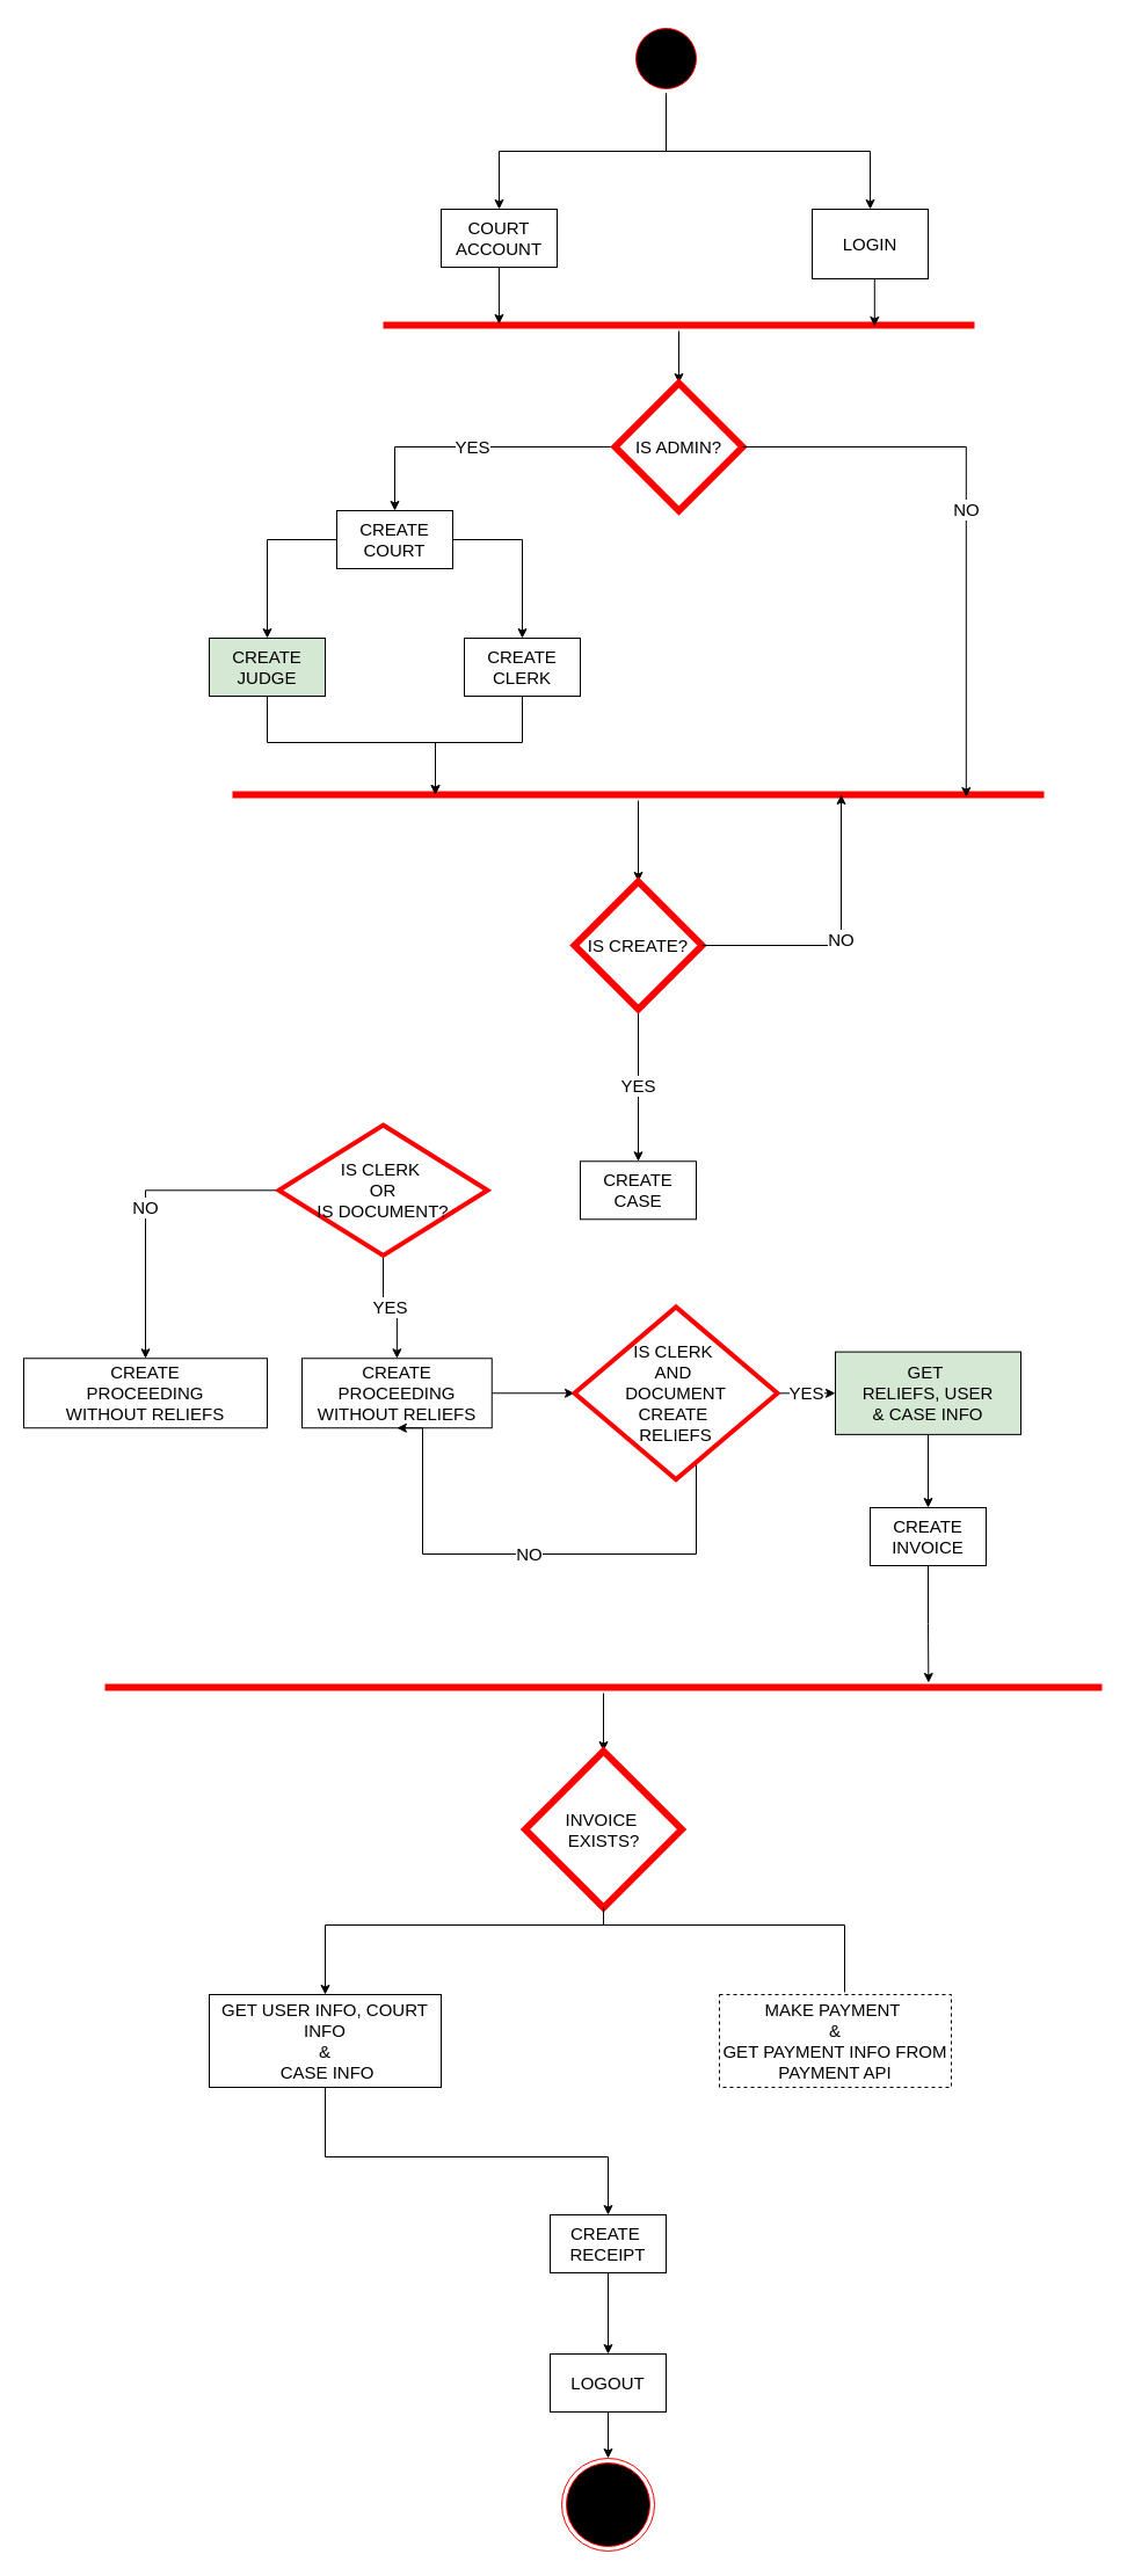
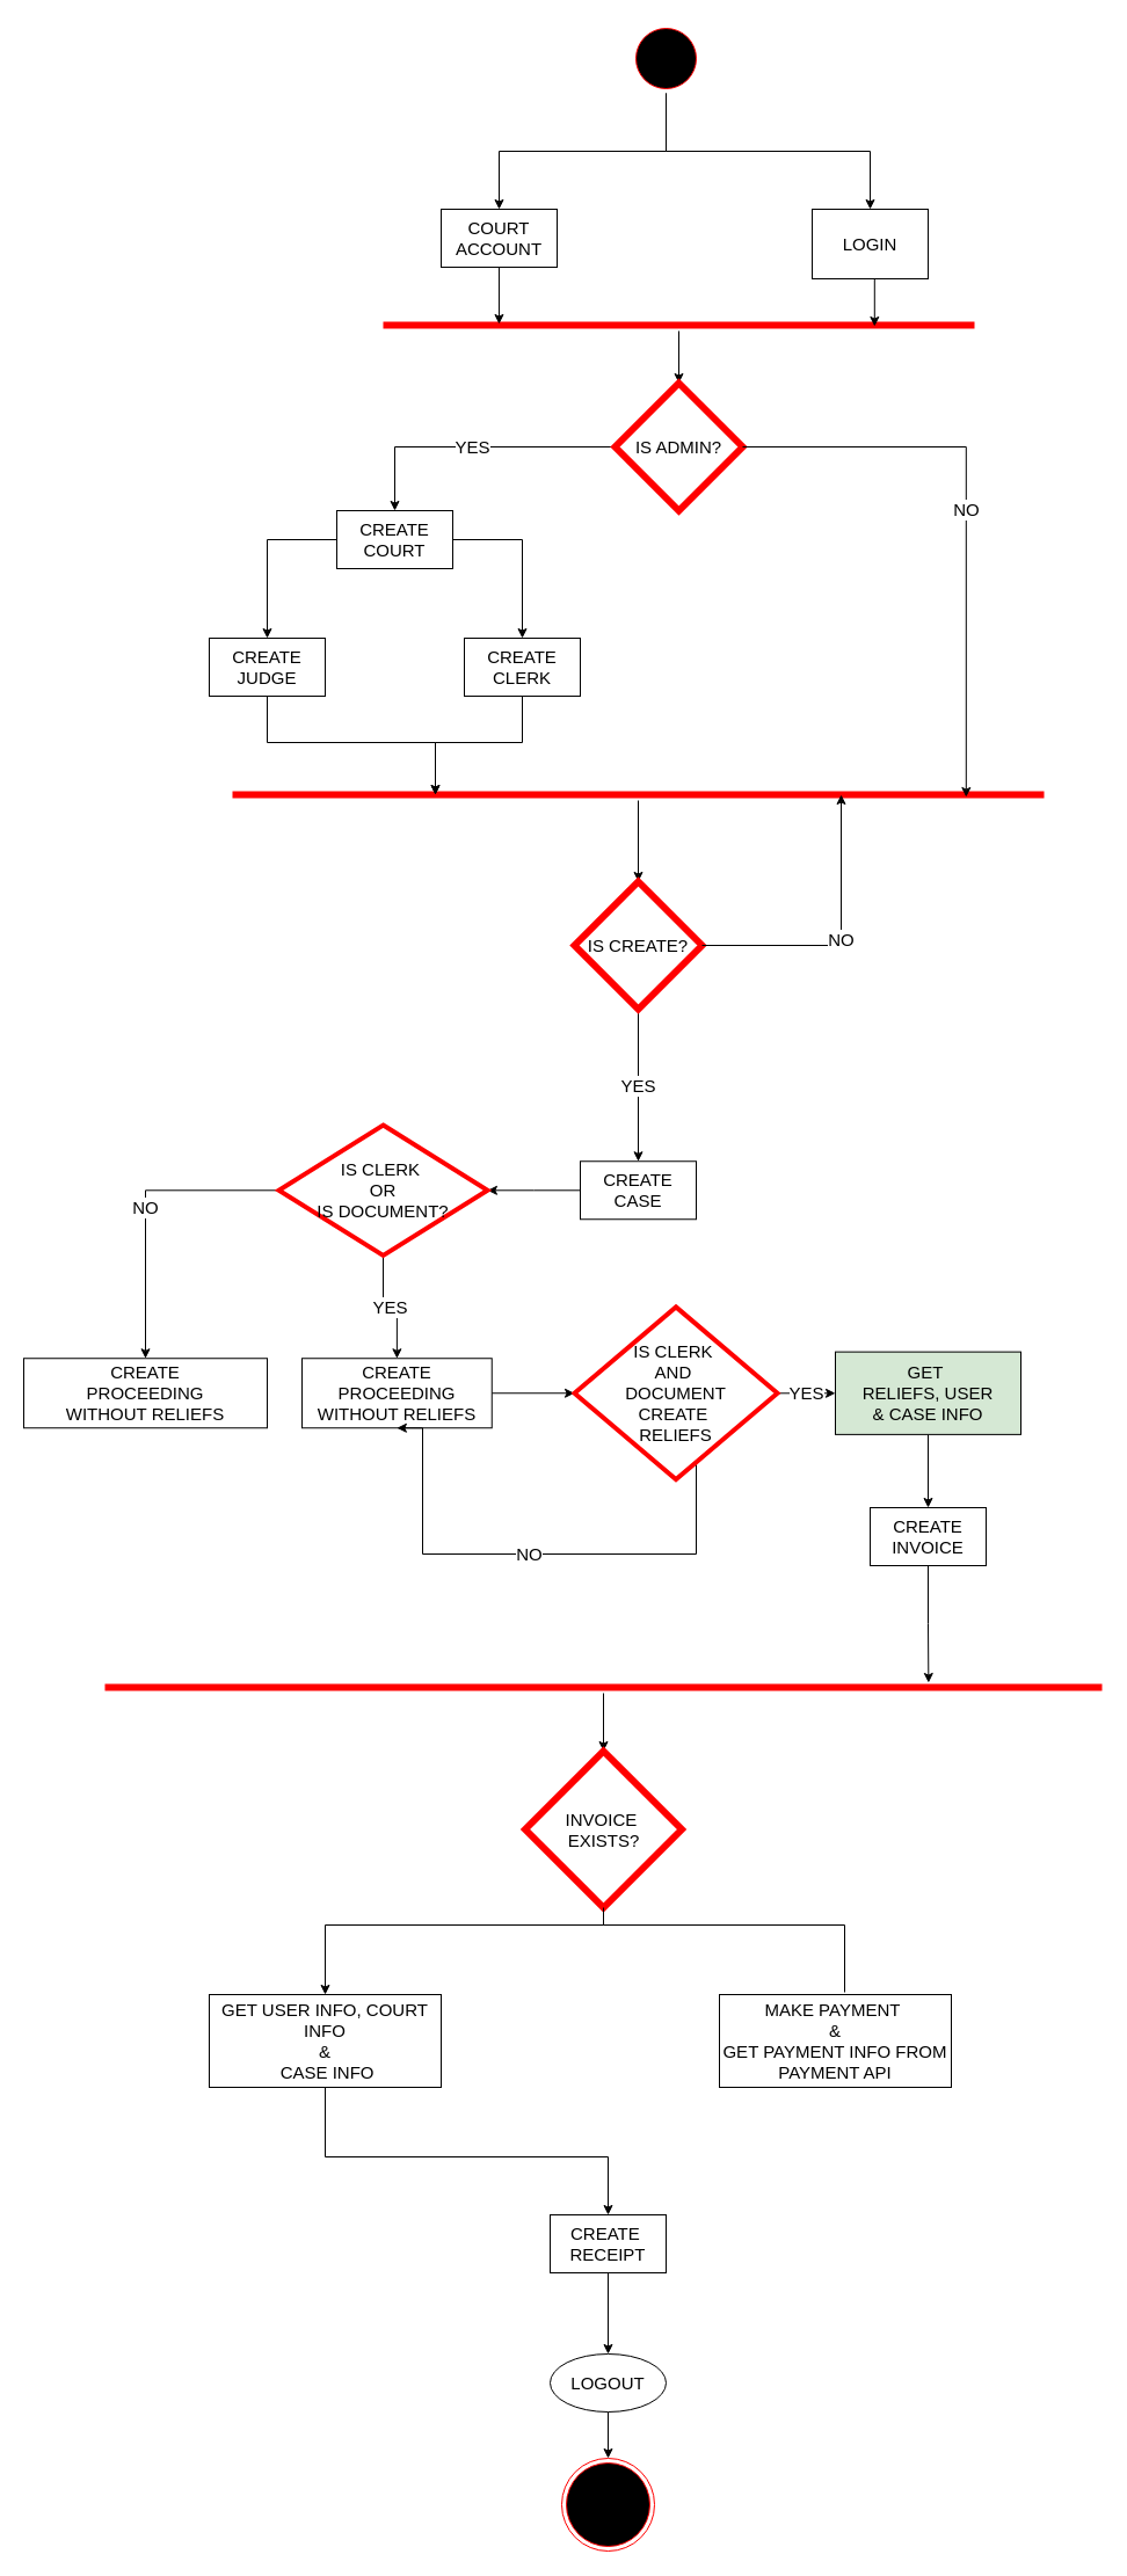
- <mxCell id="15" value="CREATE&lt;div style=&quot;font-size: 15px;&quot;&gt;JUDGE&lt;/div&gt;" style="html=1;dashed=0;whiteSpace=wrap;fontSize=15;fillColor=#d5e8d4;" vertex="1" parent="1"><mxGeometry x="180" y="550" width="100" height="50" as="geometry" /></mxCell>
+ <mxCell id="15" value="CREATE&lt;div style=&quot;font-size: 15px;&quot;&gt;JUDGE&lt;/div&gt;" style="html=1;dashed=0;whiteSpace=wrap;fontSize=15;" vertex="1" parent="1"><mxGeometry x="180" y="550" width="100" height="50" as="geometry" /></mxCell>
+ <mxCell id="26" value="" style="edgeStyle=orthogonalEdgeStyle;rounded=0;orthogonalLoop=1;jettySize=auto;html=1;fontSize=15;" edge="1" parent="1" source="27" target="31"><mxGeometry relative="1" as="geometry" /></mxCell>
- <mxCell id="47" value="MAKE PAYMENT&amp;nbsp;&lt;div style=&quot;font-size: 15px;&quot;&gt;&amp;amp;&lt;/div&gt;&lt;div style=&quot;font-size: 15px;&quot;&gt;GET PAYMENT INFO FROM PAYMENT API&lt;/div&gt;" style="html=1;dashed=1;whiteSpace=wrap;fontSize=15;" vertex="1" parent="1"><mxGeometry x="620" y="1720" width="200" height="80" as="geometry" /></mxCell>
+ <mxCell id="47" value="MAKE PAYMENT&amp;nbsp;&lt;div style=&quot;font-size: 15px;&quot;&gt;&amp;amp;&lt;/div&gt;&lt;div style=&quot;font-size: 15px;&quot;&gt;GET PAYMENT INFO FROM PAYMENT API&lt;/div&gt;" style="html=1;dashed=0;whiteSpace=wrap;fontSize=15;" vertex="1" parent="1"><mxGeometry x="620" y="1720" width="200" height="80" as="geometry" /></mxCell>
- <mxCell id="53" value="LOGOUT" style="html=1;dashed=0;whiteSpace=wrap;fontSize=15;" vertex="1" parent="1"><mxGeometry x="474" y="2030" width="100" height="50" as="geometry" /></mxCell>
+ <mxCell id="53" value="LOGOUT" style="ellipse;html=1;dashed=0;whiteSpace=wrap;fontSize=15;" vertex="1" parent="1"><mxGeometry x="474" y="2030" width="100" height="50" as="geometry" /></mxCell>
